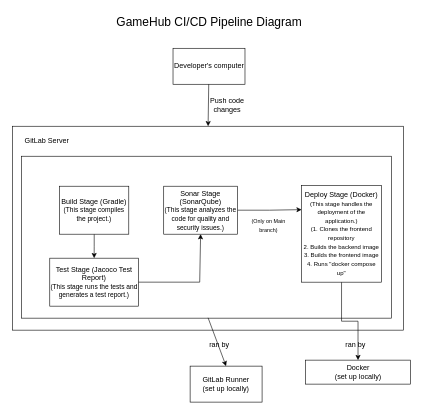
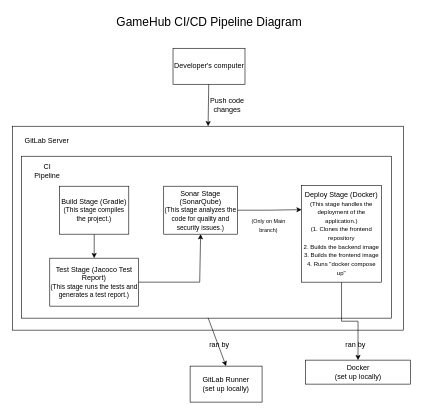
+ <mxCell id="6" value="CI Pipeline" style="text;html=1;align=center;verticalAlign=middle;whiteSpace=wrap;rounded=0;" parent="1" vertex="1"><mxGeometry x="47.5" y="270" width="60" height="30" as="geometry" /></mxCell>
